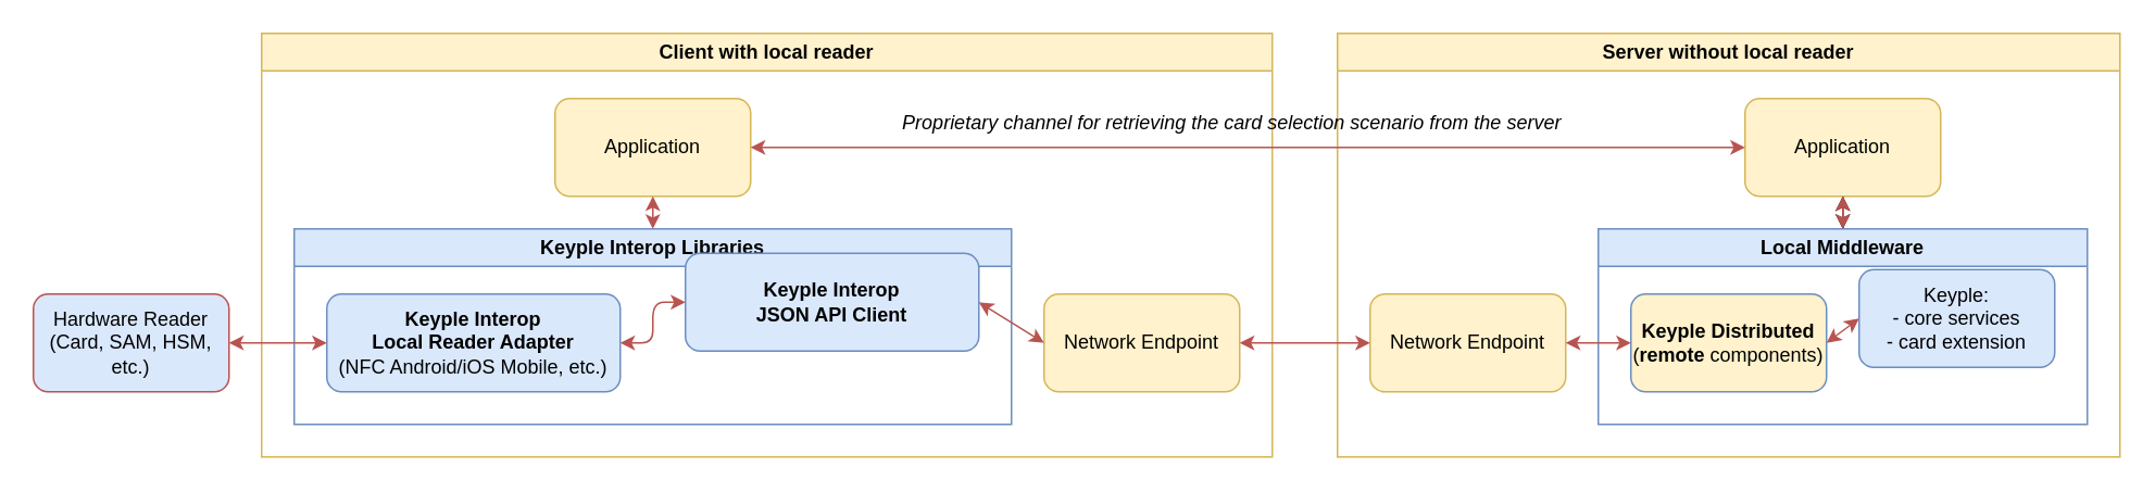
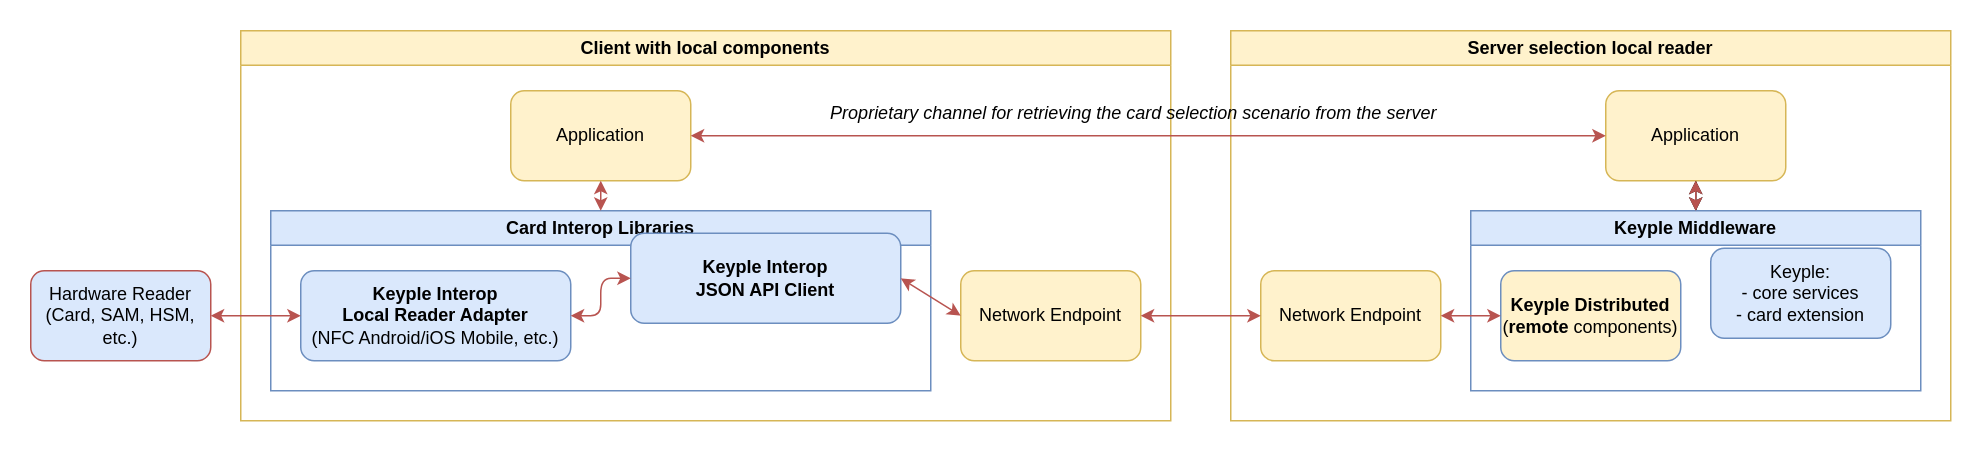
- <mxCell id="2" value="Client with local reader" style="swimlane;whiteSpace=wrap;html=1;fillColor=#fff2cc;strokeColor=#d6b656;startSize=23;" parent="1" vertex="1"><mxGeometry x="160" y="20" width="620" height="260" as="geometry" /></mxCell>
+ <mxCell id="2" value="Client with local components" style="swimlane;whiteSpace=wrap;html=1;fillColor=#fff2cc;strokeColor=#d6b656;startSize=23;" parent="1" vertex="1"><mxGeometry x="160" y="20" width="620" height="260" as="geometry" /></mxCell>
- <mxCell id="12" value="Server without local reader" style="swimlane;whiteSpace=wrap;html=1;startSize=23;fillColor=#fff2cc;strokeColor=#d6b656;" parent="1" vertex="1"><mxGeometry x="820" y="20" width="480" height="260" as="geometry" /></mxCell>
+ <mxCell id="12" value="Server selection local reader" style="swimlane;whiteSpace=wrap;html=1;startSize=23;fillColor=#fff2cc;strokeColor=#d6b656;" parent="1" vertex="1"><mxGeometry x="820" y="20" width="480" height="260" as="geometry" /></mxCell>
- <mxCell id="4" value="Keyple Interop Libraries" style="swimlane;whiteSpace=wrap;html=1;swimlaneFillColor=none;fillColor=#dae8fc;strokeColor=#6c8ebf;" parent="2" vertex="1"><mxGeometry x="20" y="120" width="440" height="120" as="geometry" /></mxCell>
+ <mxCell id="4" value="Card Interop Libraries" style="swimlane;whiteSpace=wrap;html=1;swimlaneFillColor=none;fillColor=#dae8fc;strokeColor=#6c8ebf;" parent="2" vertex="1"><mxGeometry x="20" y="120" width="440" height="120" as="geometry" /></mxCell>
- <mxCell id="15" value="Local Middleware" style="swimlane;whiteSpace=wrap;html=1;fillColor=#dae8fc;strokeColor=#6c8ebf;" parent="12" vertex="1"><mxGeometry x="160" y="120" width="300" height="120" as="geometry" /></mxCell>
+ <mxCell id="15" value="Keyple Middleware" style="swimlane;whiteSpace=wrap;html=1;fillColor=#dae8fc;strokeColor=#6c8ebf;" parent="12" vertex="1"><mxGeometry x="160" y="120" width="300" height="120" as="geometry" /></mxCell>
- <mxCell id="17" style="edgeStyle=none;rounded=0;orthogonalLoop=1;jettySize=auto;html=1;exitX=1;exitY=0.5;exitDx=0;exitDy=0;entryX=0;entryY=0.5;entryDx=0;entryDy=0;strokeWidth=1;endArrow=classic;endFill=1;fillColor=#f8cecc;strokeColor=#b85450;startArrow=classic;startFill=1;" parent="15" source="18" target="16" edge="1"><mxGeometry relative="1" as="geometry" /></mxCell>
